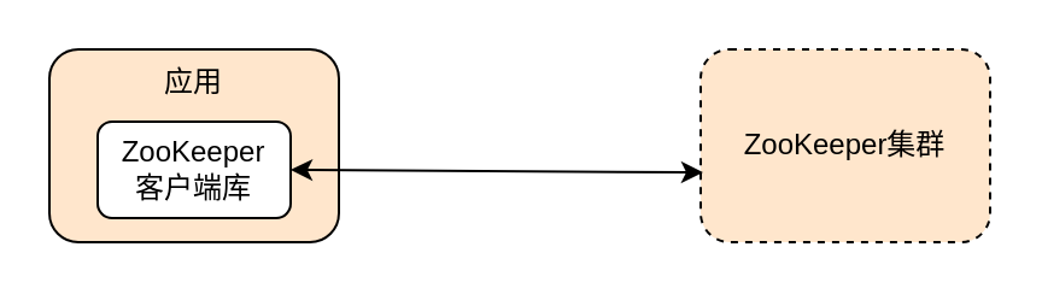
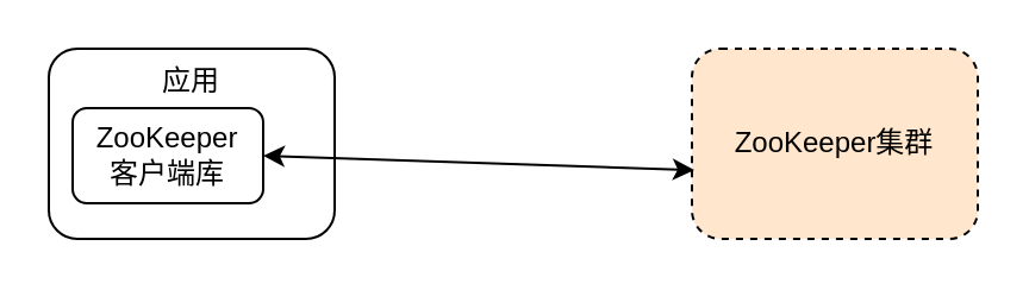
- <mxCell id="2" value="应用" style="rounded=1;whiteSpace=wrap;html=1;align=center;verticalAlign=top;fillColor=#ffe6cc;" vertex="1" parent="1"><mxGeometry x="20" y="20" width="120" height="80" as="geometry" /></mxCell>
+ <mxCell id="2" value="应用" style="rounded=1;whiteSpace=wrap;html=1;align=center;verticalAlign=top;" vertex="1" parent="1"><mxGeometry x="20" y="20" width="120" height="80" as="geometry" /></mxCell>
- <mxCell id="4" value="ZooKeeper&lt;br&gt;客户端库" style="rounded=1;whiteSpace=wrap;html=1;" vertex="1" parent="1"><mxGeometry x="40" y="50" width="80" height="40" as="geometry" /></mxCell>
+ <mxCell id="4" value="ZooKeeper&lt;br&gt;客户端库" style="rounded=1;whiteSpace=wrap;html=1;" vertex="1" parent="1"><mxGeometry x="30" y="45" width="80" height="40" as="geometry" /></mxCell>
